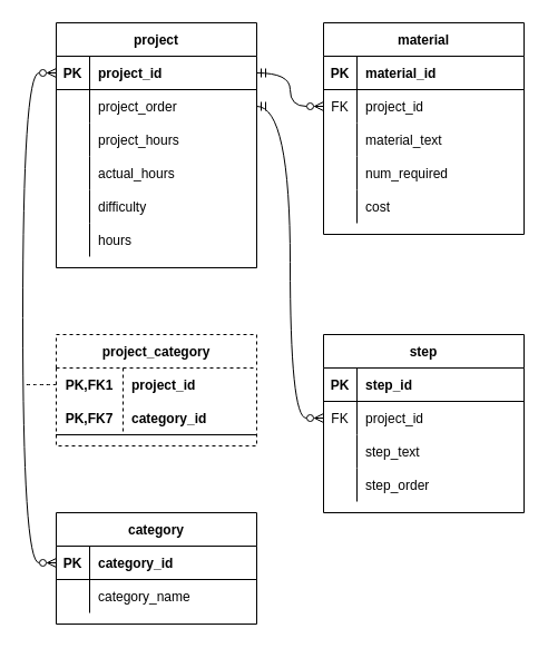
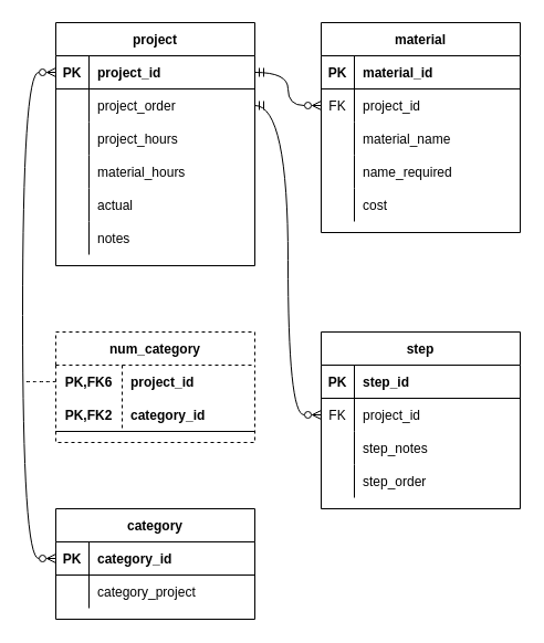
- <mxCell id="30" value="material_text" style="shape=partialRectangle;connectable=0;fillColor=none;top=0;left=0;bottom=0;right=0;align=left;spacingLeft=6;overflow=hidden;" vertex="1" parent="28"><mxGeometry x="30" width="150" height="30" as="geometry"><mxRectangle width="150" height="30" as="alternateBounds" /></mxGeometry></mxCell>
+ <mxCell id="30" value="material_name" style="shape=partialRectangle;connectable=0;fillColor=none;top=0;left=0;bottom=0;right=0;align=left;spacingLeft=6;overflow=hidden;" vertex="1" parent="28"><mxGeometry x="30" width="150" height="30" as="geometry"><mxRectangle width="150" height="30" as="alternateBounds" /></mxGeometry></mxCell>
- <mxCell id="14" value="actual_hours" style="shape=partialRectangle;connectable=0;fillColor=none;top=0;left=0;bottom=0;right=0;align=left;spacingLeft=6;overflow=hidden;" vertex="1" parent="12"><mxGeometry x="30" width="150" height="30" as="geometry"><mxRectangle width="150" height="30" as="alternateBounds" /></mxGeometry></mxCell>
+ <mxCell id="14" value="material_hours" style="shape=partialRectangle;connectable=0;fillColor=none;top=0;left=0;bottom=0;right=0;align=left;spacingLeft=6;overflow=hidden;" vertex="1" parent="12"><mxGeometry x="30" width="150" height="30" as="geometry"><mxRectangle width="150" height="30" as="alternateBounds" /></mxGeometry></mxCell>
- <mxCell id="33" value="num_required" style="shape=partialRectangle;connectable=0;fillColor=none;top=0;left=0;bottom=0;right=0;align=left;spacingLeft=6;overflow=hidden;" vertex="1" parent="31"><mxGeometry x="30" width="150" height="30" as="geometry"><mxRectangle width="150" height="30" as="alternateBounds" /></mxGeometry></mxCell>
+ <mxCell id="33" value="name_required" style="shape=partialRectangle;connectable=0;fillColor=none;top=0;left=0;bottom=0;right=0;align=left;spacingLeft=6;overflow=hidden;" vertex="1" parent="31"><mxGeometry x="30" width="150" height="30" as="geometry"><mxRectangle width="150" height="30" as="alternateBounds" /></mxGeometry></mxCell>
- <mxCell id="17" value="difficulty " style="shape=partialRectangle;connectable=0;fillColor=none;top=0;left=0;bottom=0;right=0;align=left;spacingLeft=6;overflow=hidden;" vertex="1" parent="15"><mxGeometry x="30" width="150" height="30" as="geometry"><mxRectangle width="150" height="30" as="alternateBounds" /></mxGeometry></mxCell>
+ <mxCell id="17" value="actual " style="shape=partialRectangle;connectable=0;fillColor=none;top=0;left=0;bottom=0;right=0;align=left;spacingLeft=6;overflow=hidden;" vertex="1" parent="15"><mxGeometry x="30" width="150" height="30" as="geometry"><mxRectangle width="150" height="30" as="alternateBounds" /></mxGeometry></mxCell>
- <mxCell id="20" value="hours" style="shape=partialRectangle;connectable=0;fillColor=none;top=0;left=0;bottom=0;right=0;align=left;spacingLeft=6;overflow=hidden;" vertex="1" parent="18"><mxGeometry x="30" width="150" height="30" as="geometry"><mxRectangle width="150" height="30" as="alternateBounds" /></mxGeometry></mxCell>
+ <mxCell id="20" value="notes" style="shape=partialRectangle;connectable=0;fillColor=none;top=0;left=0;bottom=0;right=0;align=left;spacingLeft=6;overflow=hidden;" vertex="1" parent="18"><mxGeometry x="30" width="150" height="30" as="geometry"><mxRectangle width="150" height="30" as="alternateBounds" /></mxGeometry></mxCell>
- <mxCell id="57" value="project_category" style="shape=table;startSize=30;container=1;collapsible=1;childLayout=tableLayout;fixedRows=1;rowLines=0;fontStyle=1;align=center;resizeLast=1;dashed=1;" vertex="1" parent="1"><mxGeometry x="50" y="300" width="180" height="100" as="geometry" /></mxCell>
+ <mxCell id="57" value="num_category" style="shape=table;startSize=30;container=1;collapsible=1;childLayout=tableLayout;fixedRows=1;rowLines=0;fontStyle=1;align=center;resizeLast=1;dashed=1;" vertex="1" parent="1"><mxGeometry x="50" y="300" width="180" height="100" as="geometry" /></mxCell>
- <mxCell id="59" value="PK,FK1" style="shape=partialRectangle;connectable=0;fillColor=none;top=0;left=0;bottom=0;right=0;fontStyle=1;overflow=hidden;" vertex="1" parent="58"><mxGeometry width="60" height="30" as="geometry"><mxRectangle width="60" height="30" as="alternateBounds" /></mxGeometry></mxCell>
+ <mxCell id="59" value="PK,FK6" style="shape=partialRectangle;connectable=0;fillColor=none;top=0;left=0;bottom=0;right=0;fontStyle=1;overflow=hidden;" vertex="1" parent="58"><mxGeometry width="60" height="30" as="geometry"><mxRectangle width="60" height="30" as="alternateBounds" /></mxGeometry></mxCell>
- <mxCell id="62" value="PK,FK7" style="shape=partialRectangle;connectable=0;fillColor=none;top=0;left=0;bottom=0;right=0;fontStyle=1;overflow=hidden;" vertex="1" parent="61"><mxGeometry width="60" height="30" as="geometry"><mxRectangle width="60" height="30" as="alternateBounds" /></mxGeometry></mxCell>
+ <mxCell id="62" value="PK,FK2" style="shape=partialRectangle;connectable=0;fillColor=none;top=0;left=0;bottom=0;right=0;fontStyle=1;overflow=hidden;" vertex="1" parent="61"><mxGeometry width="60" height="30" as="geometry"><mxRectangle width="60" height="30" as="alternateBounds" /></mxGeometry></mxCell>
- <mxCell id="46" value="step_text" style="shape=partialRectangle;connectable=0;fillColor=none;top=0;left=0;bottom=0;right=0;align=left;spacingLeft=6;overflow=hidden;" vertex="1" parent="44"><mxGeometry x="30" width="150" height="30" as="geometry"><mxRectangle width="150" height="30" as="alternateBounds" /></mxGeometry></mxCell>
+ <mxCell id="46" value="step_notes" style="shape=partialRectangle;connectable=0;fillColor=none;top=0;left=0;bottom=0;right=0;align=left;spacingLeft=6;overflow=hidden;" vertex="1" parent="44"><mxGeometry x="30" width="150" height="30" as="geometry"><mxRectangle width="150" height="30" as="alternateBounds" /></mxGeometry></mxCell>
- <mxCell id="56" value="category_name" style="shape=partialRectangle;connectable=0;fillColor=none;top=0;left=0;bottom=0;right=0;align=left;spacingLeft=6;overflow=hidden;" vertex="1" parent="54"><mxGeometry x="30" width="150" height="30" as="geometry"><mxRectangle width="150" height="30" as="alternateBounds" /></mxGeometry></mxCell>
+ <mxCell id="56" value="category_project" style="shape=partialRectangle;connectable=0;fillColor=none;top=0;left=0;bottom=0;right=0;align=left;spacingLeft=6;overflow=hidden;" vertex="1" parent="54"><mxGeometry x="30" width="150" height="30" as="geometry"><mxRectangle width="150" height="30" as="alternateBounds" /></mxGeometry></mxCell>
